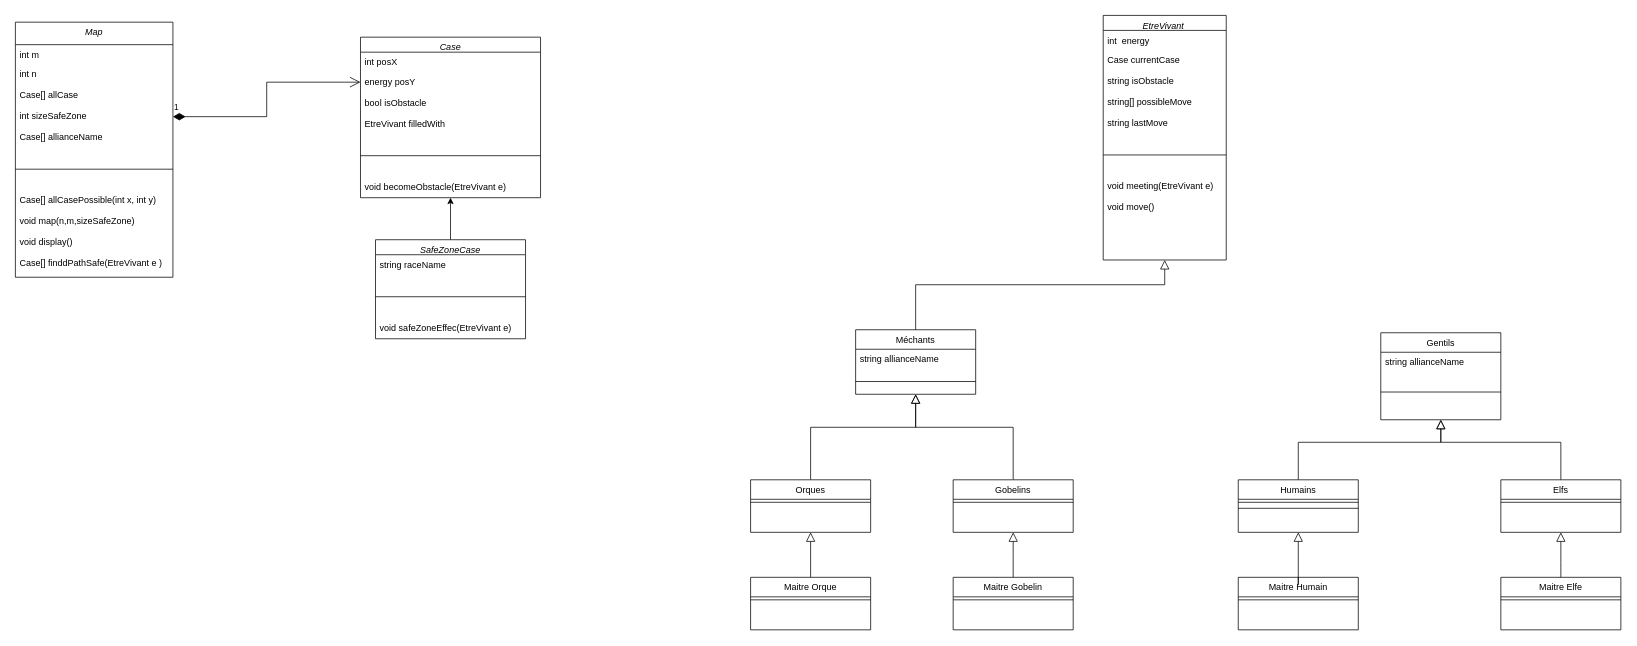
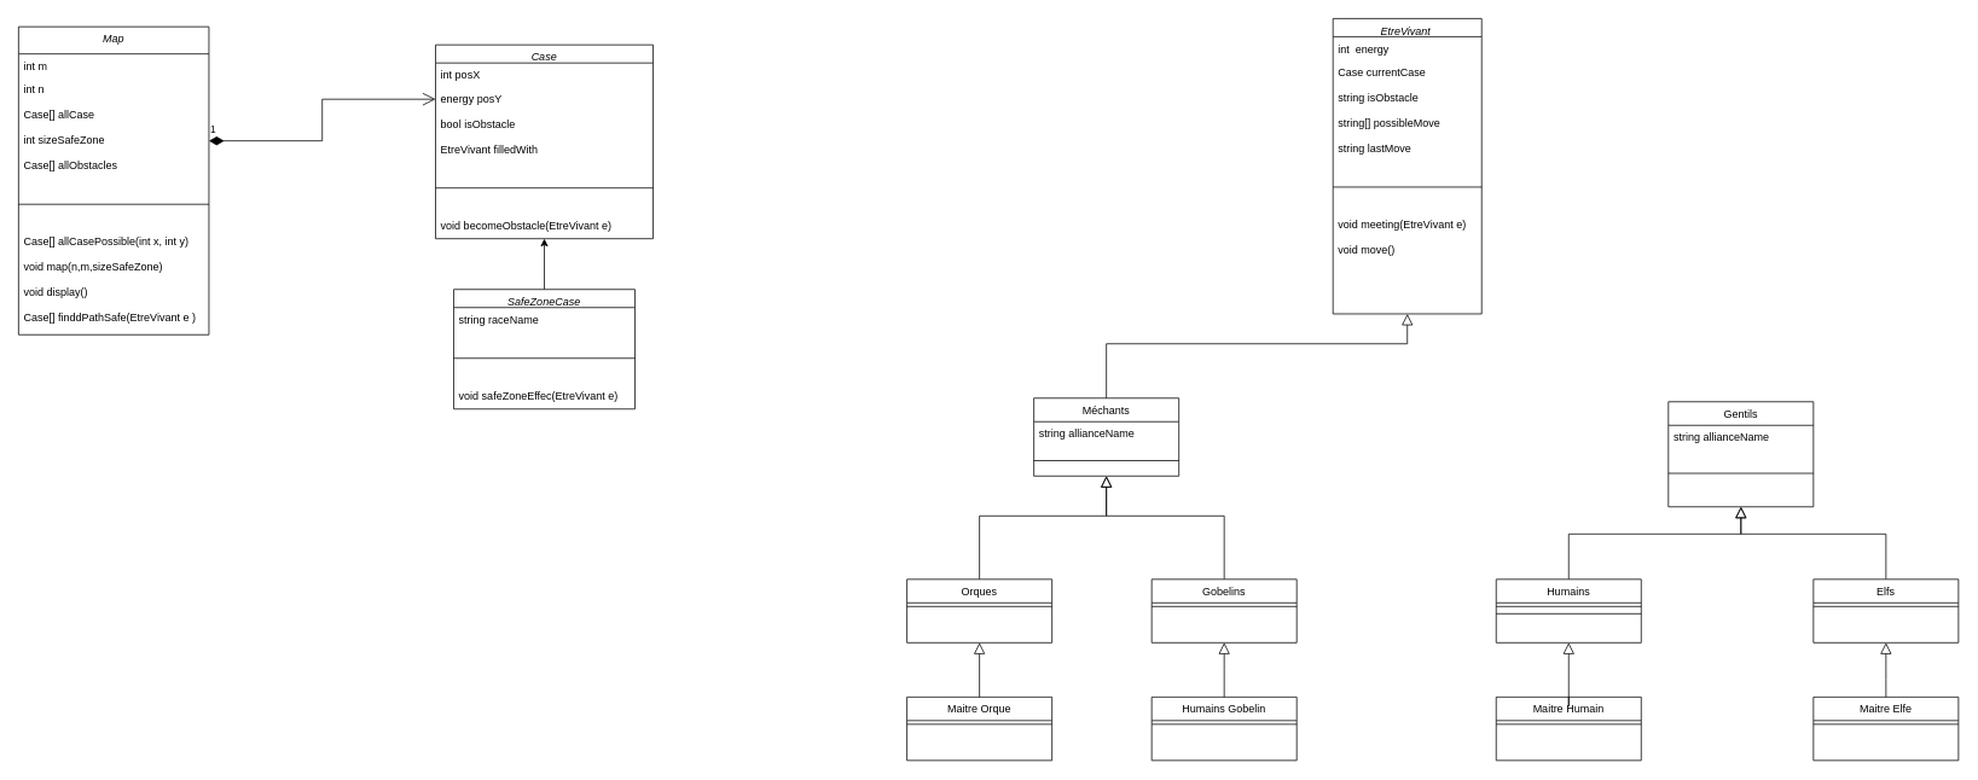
- <mxCell id="49" value="Case[] allianceName&#10;" style="text;align=left;verticalAlign=top;spacingLeft=4;spacingRight=4;overflow=hidden;rotatable=0;points=[[0,0.5],[1,0.5]];portConstraint=eastwest;rounded=0;shadow=0;html=0;" parent="44" vertex="1"><mxGeometry y="140" width="210" height="28" as="geometry" /></mxCell>
+ <mxCell id="49" value="Case[] allObstacles&#10;" style="text;align=left;verticalAlign=top;spacingLeft=4;spacingRight=4;overflow=hidden;rotatable=0;points=[[0,0.5],[1,0.5]];portConstraint=eastwest;rounded=0;shadow=0;html=0;" parent="44" vertex="1"><mxGeometry y="140" width="210" height="28" as="geometry" /></mxCell>
- <mxCell id="32" value="Maitre Gobelin" style="swimlane;fontStyle=0;align=center;verticalAlign=top;childLayout=stackLayout;horizontal=1;startSize=26;horizontalStack=0;resizeParent=1;resizeLast=0;collapsible=1;marginBottom=0;rounded=0;shadow=0;strokeWidth=1;" parent="1" vertex="1"><mxGeometry x="1270" y="769" width="160" height="70" as="geometry"><mxRectangle x="340" y="380" width="170" height="26" as="alternateBounds" /></mxGeometry></mxCell>
+ <mxCell id="32" value="Humains Gobelin" style="swimlane;fontStyle=0;align=center;verticalAlign=top;childLayout=stackLayout;horizontal=1;startSize=26;horizontalStack=0;resizeParent=1;resizeLast=0;collapsible=1;marginBottom=0;rounded=0;shadow=0;strokeWidth=1;" parent="1" vertex="1"><mxGeometry x="1270" y="769" width="160" height="70" as="geometry"><mxRectangle x="340" y="380" width="170" height="26" as="alternateBounds" /></mxGeometry></mxCell>
